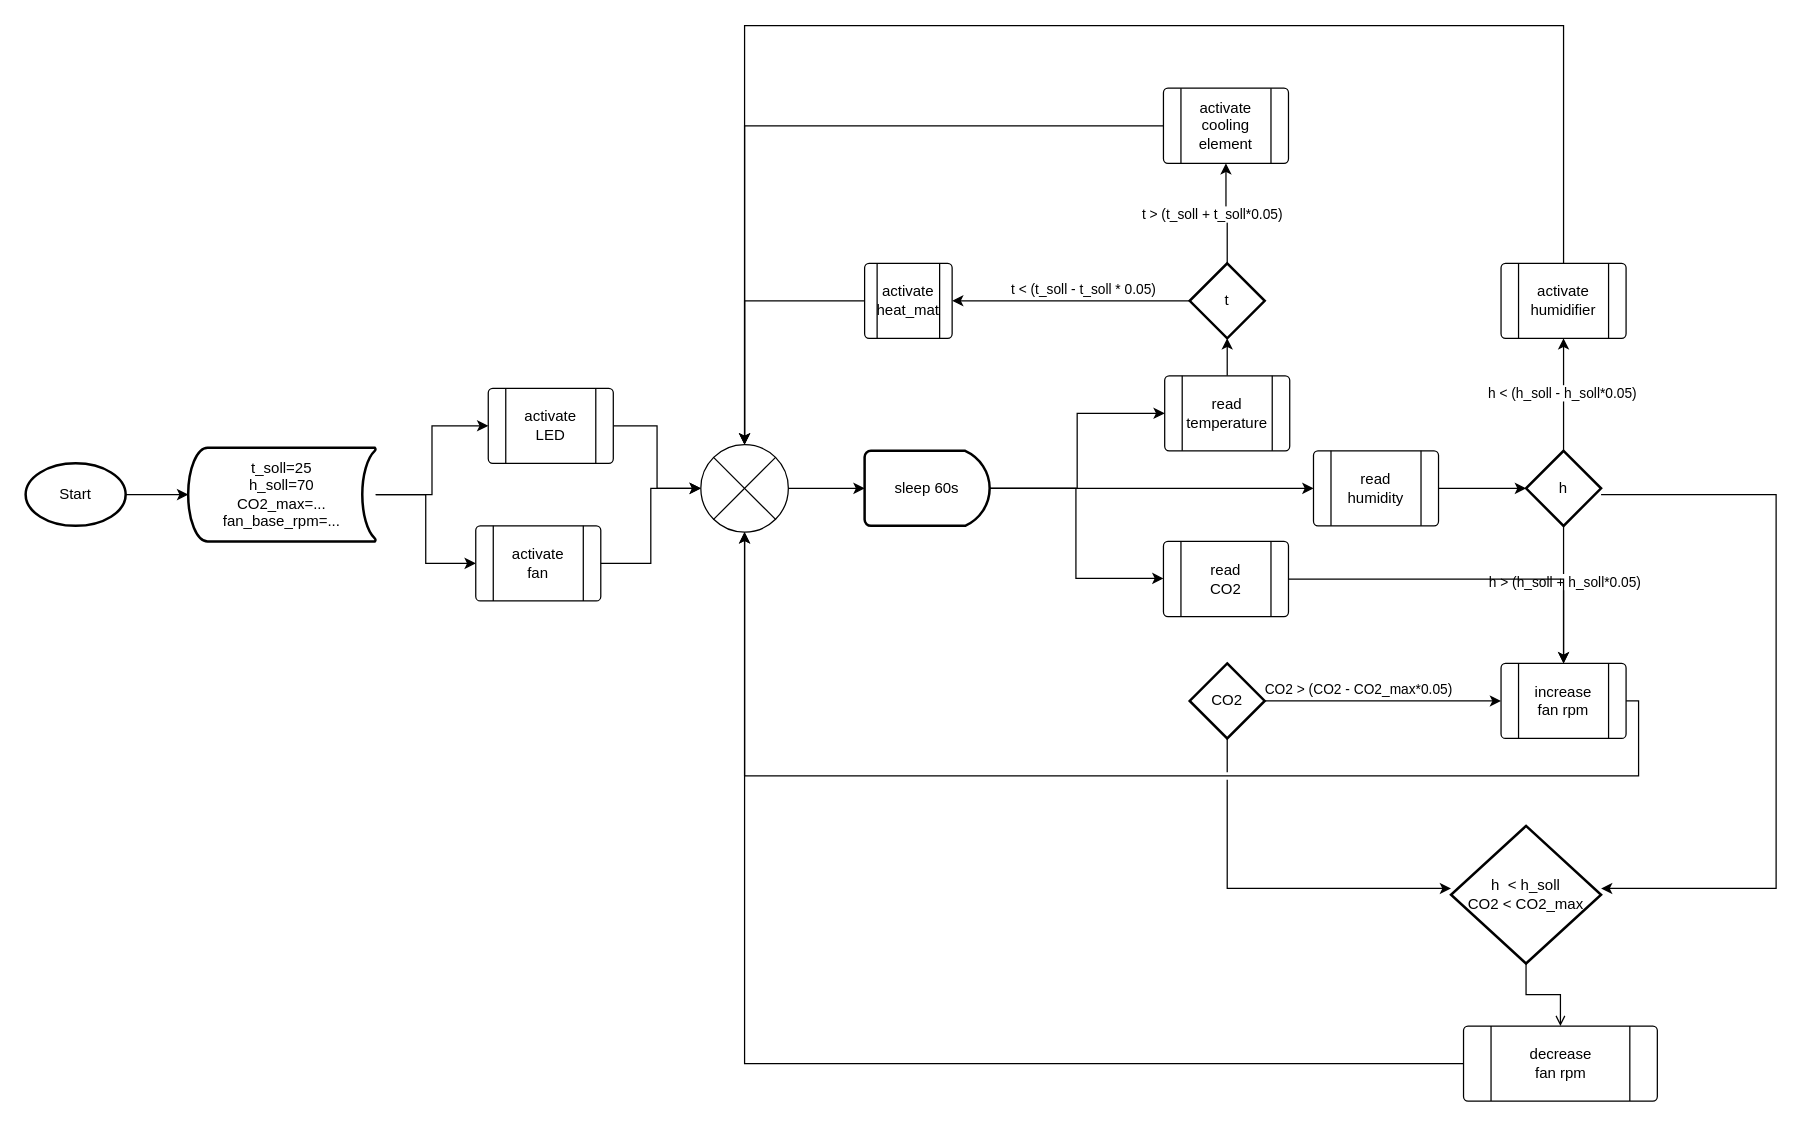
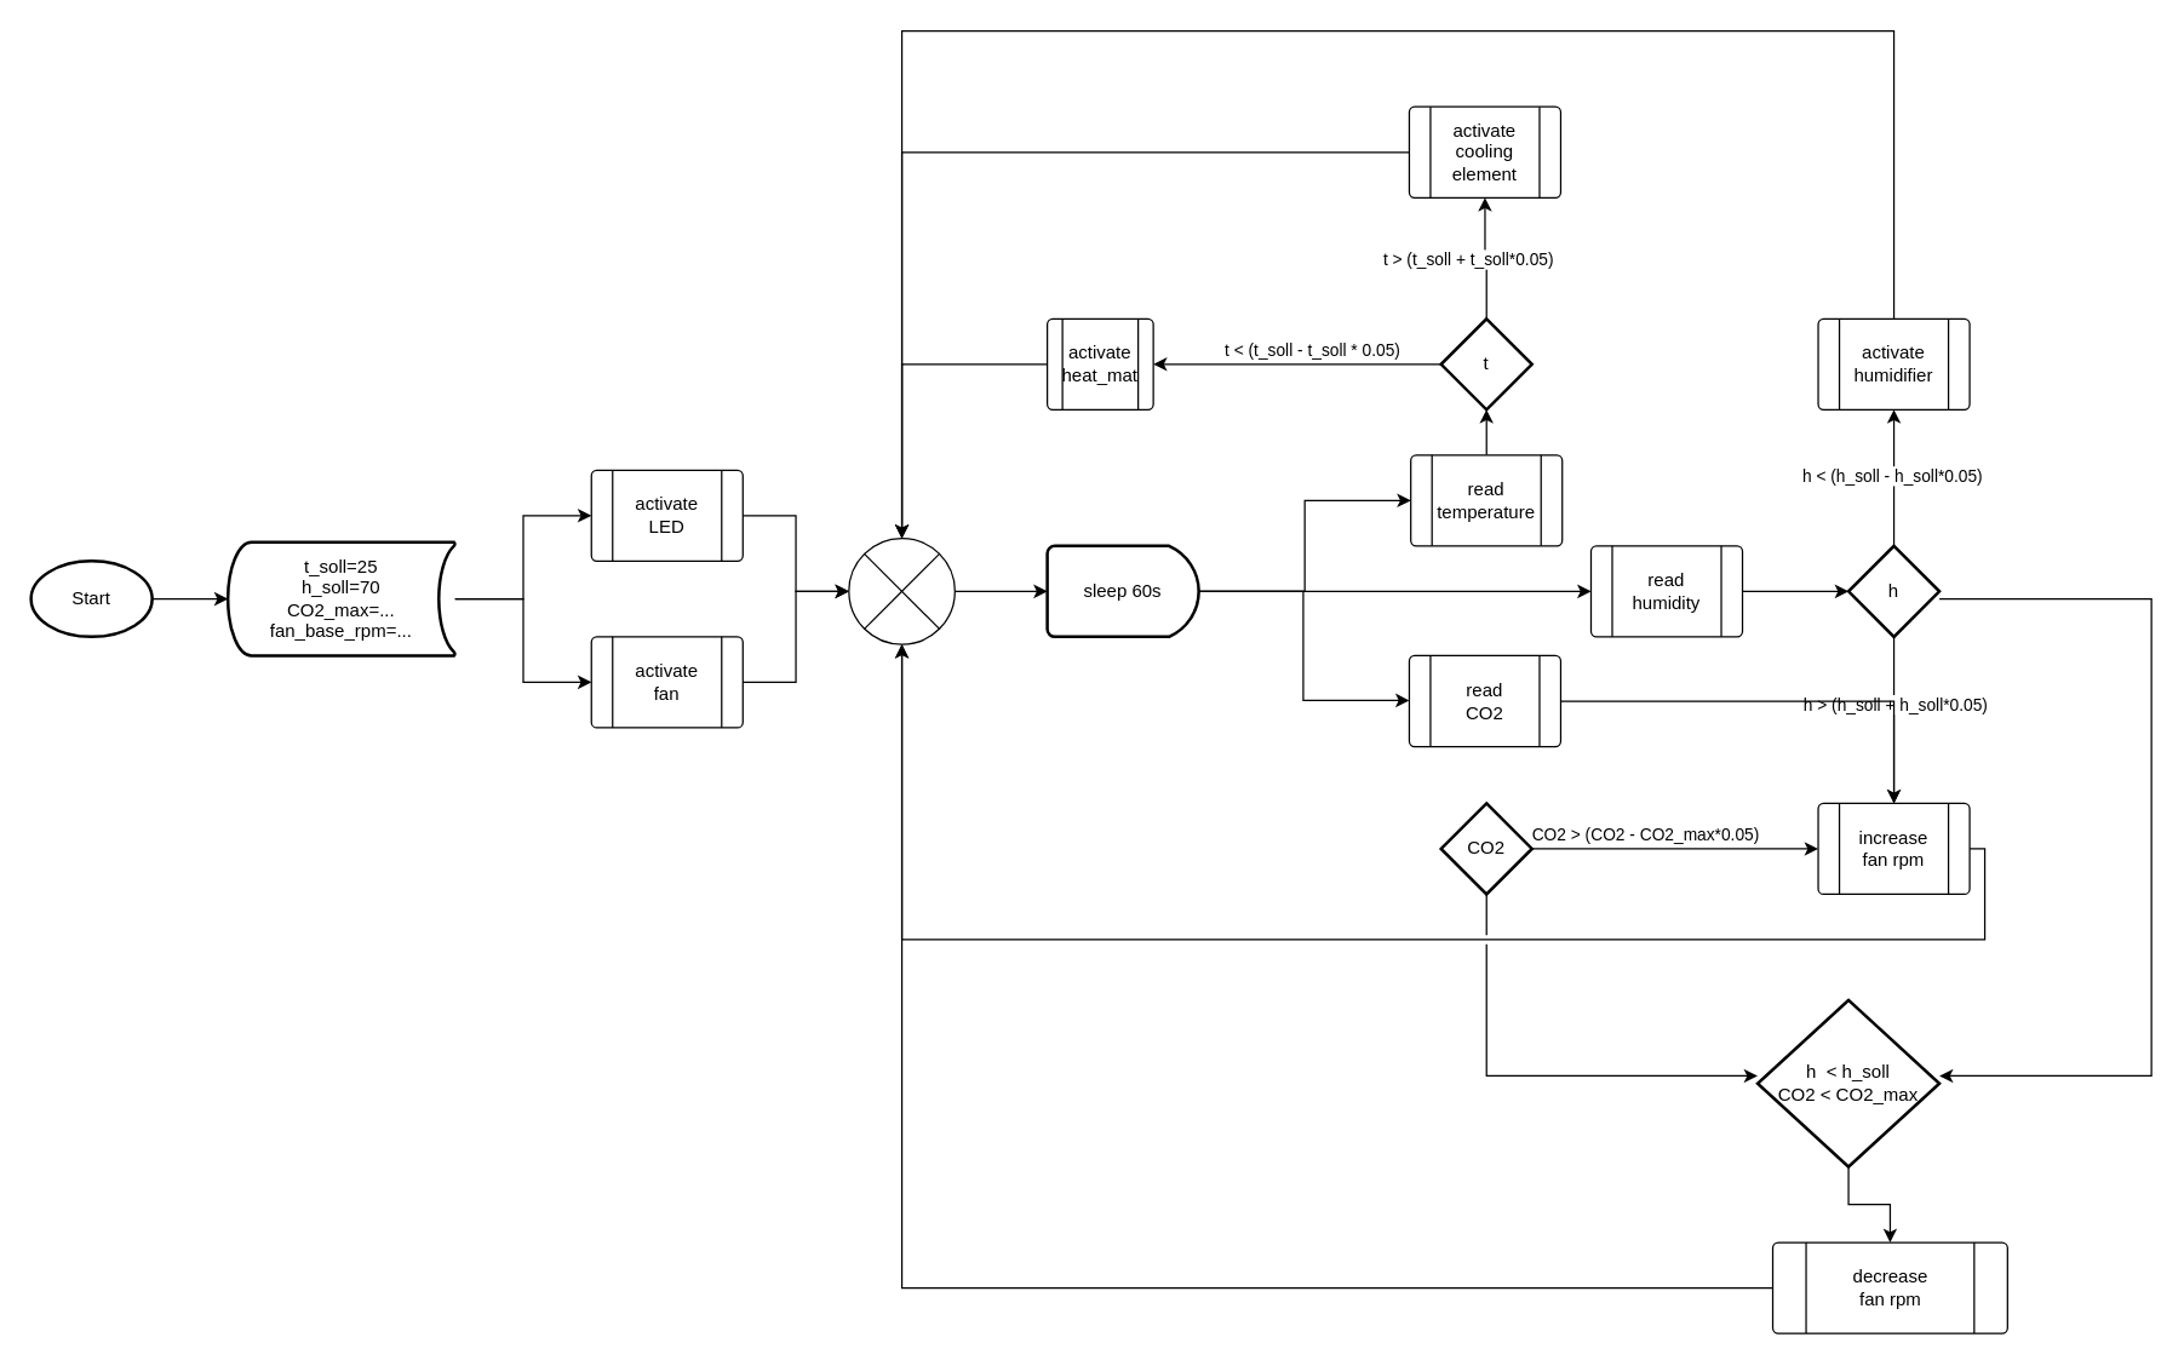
- <mxCell id="38" value="activate&lt;br&gt;fan" style="verticalLabelPosition=middle;verticalAlign=middle;html=1;shape=process;whiteSpace=wrap;rounded=1;size=0.14;arcSize=6;labelPosition=center;align=center;" vertex="1" parent="1"><mxGeometry x="380" y="420" width="100" height="60" as="geometry" /></mxCell>
+ <mxCell id="38" value="activate&lt;br&gt;fan" style="verticalLabelPosition=middle;verticalAlign=middle;html=1;shape=process;whiteSpace=wrap;rounded=1;size=0.14;arcSize=6;labelPosition=center;align=center;" vertex="1" parent="1"><mxGeometry x="390" y="420" width="100" height="60" as="geometry" /></mxCell>
- <mxCell id="34" style="edgeStyle=orthogonalEdgeStyle;rounded=0;orthogonalLoop=1;jettySize=auto;html=1;endArrow=open;" edge="1" parent="1" source="35" target="33"><mxGeometry relative="1" as="geometry" /></mxCell>
+ <mxCell id="34" style="edgeStyle=orthogonalEdgeStyle;rounded=0;orthogonalLoop=1;jettySize=auto;html=1;" edge="1" parent="1" source="35" target="33"><mxGeometry relative="1" as="geometry" /></mxCell>
